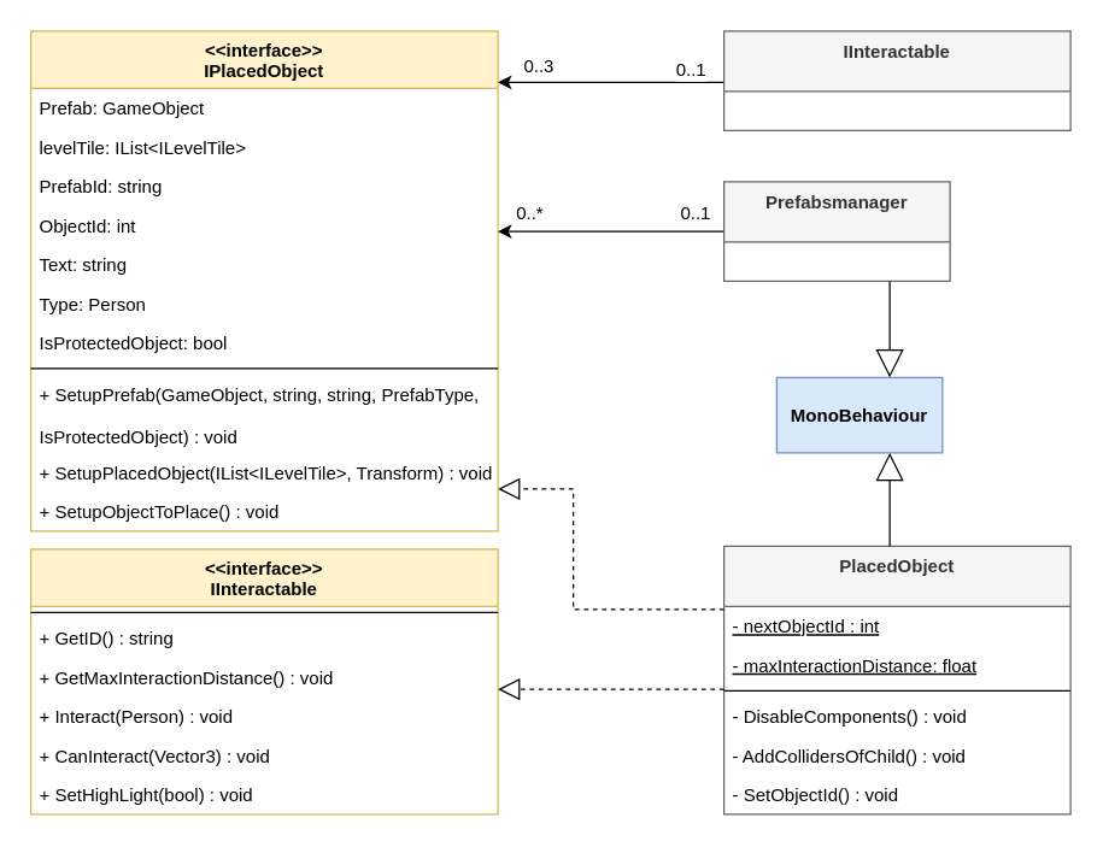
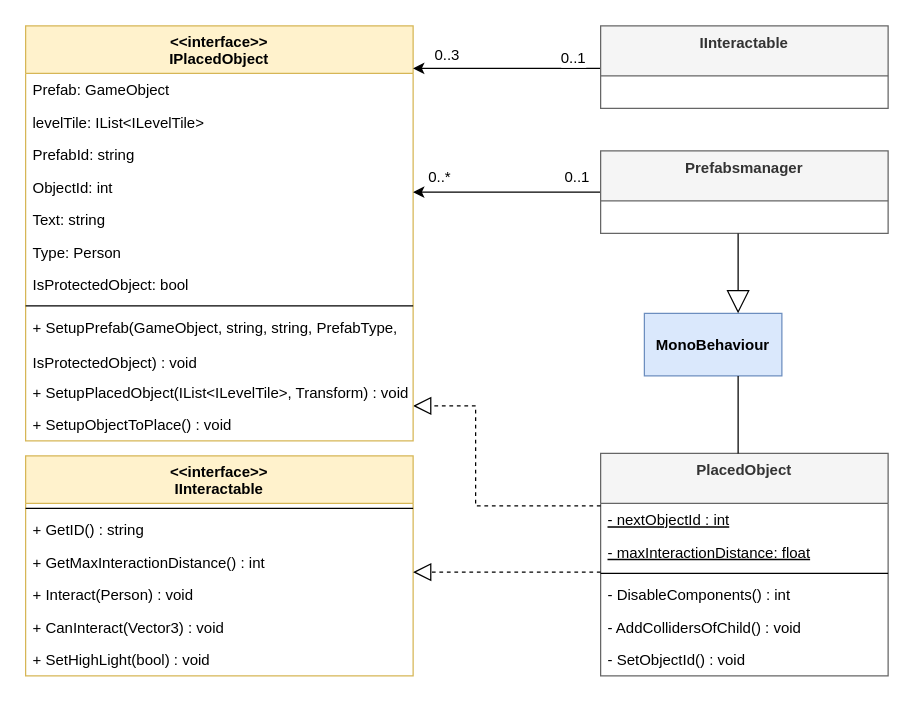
- <mxCell id="39" value="Prefabsmanager" style="swimlane;fontStyle=1;align=center;verticalAlign=top;childLayout=stackLayout;horizontal=1;startSize=40;horizontalStack=0;resizeParent=1;resizeParentMax=0;resizeLast=0;collapsible=1;marginBottom=0;fillColor=#f5f5f5;strokeColor=#666666;fontColor=#333333;" vertex="1" parent="1"><mxGeometry x="480" y="120" width="150" height="66" as="geometry" /></mxCell>
+ <mxCell id="39" value="Prefabsmanager" style="swimlane;fontStyle=1;align=center;verticalAlign=top;childLayout=stackLayout;horizontal=1;startSize=40;horizontalStack=0;resizeParent=1;resizeParentMax=0;resizeLast=0;collapsible=1;marginBottom=0;fillColor=#f5f5f5;strokeColor=#666666;fontColor=#333333;" vertex="1" parent="1"><mxGeometry x="480" y="120" width="230" height="66" as="geometry" /></mxCell>
- <mxCell id="19" value="" style="endArrow=block;endSize=16;endFill=0;edgeStyle=orthogonalEdgeStyle;rounded=0;labelBackgroundColor=none;html=1;" edge="1" parent="1" source="2" target="9"><mxGeometry width="160" relative="1" as="geometry"><mxPoint x="-336.5" y="1067" as="sourcePoint" /><mxPoint x="-336.5" y="1315" as="targetPoint" /><Array as="points"><mxPoint x="590" y="330" /><mxPoint x="590" y="330" /></Array></mxGeometry></mxCell>
+ <mxCell id="19" value="" style="endArrow=none;endSize=16;endFill=0;edgeStyle=orthogonalEdgeStyle;rounded=0;labelBackgroundColor=none;html=1;" edge="1" parent="1" source="2" target="9"><mxGeometry width="160" relative="1" as="geometry"><mxPoint x="-336.5" y="1067" as="sourcePoint" /><mxPoint x="-336.5" y="1315" as="targetPoint" /><Array as="points"><mxPoint x="590" y="330" /><mxPoint x="590" y="330" /></Array></mxGeometry></mxCell>
- <mxCell id="14" value="+ GetMaxInteractionDistance() : void" style="text;align=left;verticalAlign=top;spacingLeft=4;spacingRight=4;overflow=hidden;rotatable=0;points=[[0,0.5],[1,0.5]];portConstraint=eastwest;" vertex="1" parent="11"><mxGeometry y="72" width="310" height="26" as="geometry" /></mxCell>
+ <mxCell id="14" value="+ GetMaxInteractionDistance() : int" style="text;align=left;verticalAlign=top;spacingLeft=4;spacingRight=4;overflow=hidden;rotatable=0;points=[[0,0.5],[1,0.5]];portConstraint=eastwest;" vertex="1" parent="11"><mxGeometry y="72" width="310" height="26" as="geometry" /></mxCell>
- <mxCell id="6" value="- DisableComponents() : void" style="text;align=left;verticalAlign=top;spacingLeft=4;spacingRight=4;overflow=hidden;rotatable=0;points=[[0,0.5],[1,0.5]];portConstraint=eastwest;" vertex="1" parent="2"><mxGeometry y="100" width="230" height="26" as="geometry" /></mxCell>
+ <mxCell id="6" value="- DisableComponents() : int" style="text;align=left;verticalAlign=top;spacingLeft=4;spacingRight=4;overflow=hidden;rotatable=0;points=[[0,0.5],[1,0.5]];portConstraint=eastwest;" vertex="1" parent="2"><mxGeometry y="100" width="230" height="26" as="geometry" /></mxCell>
